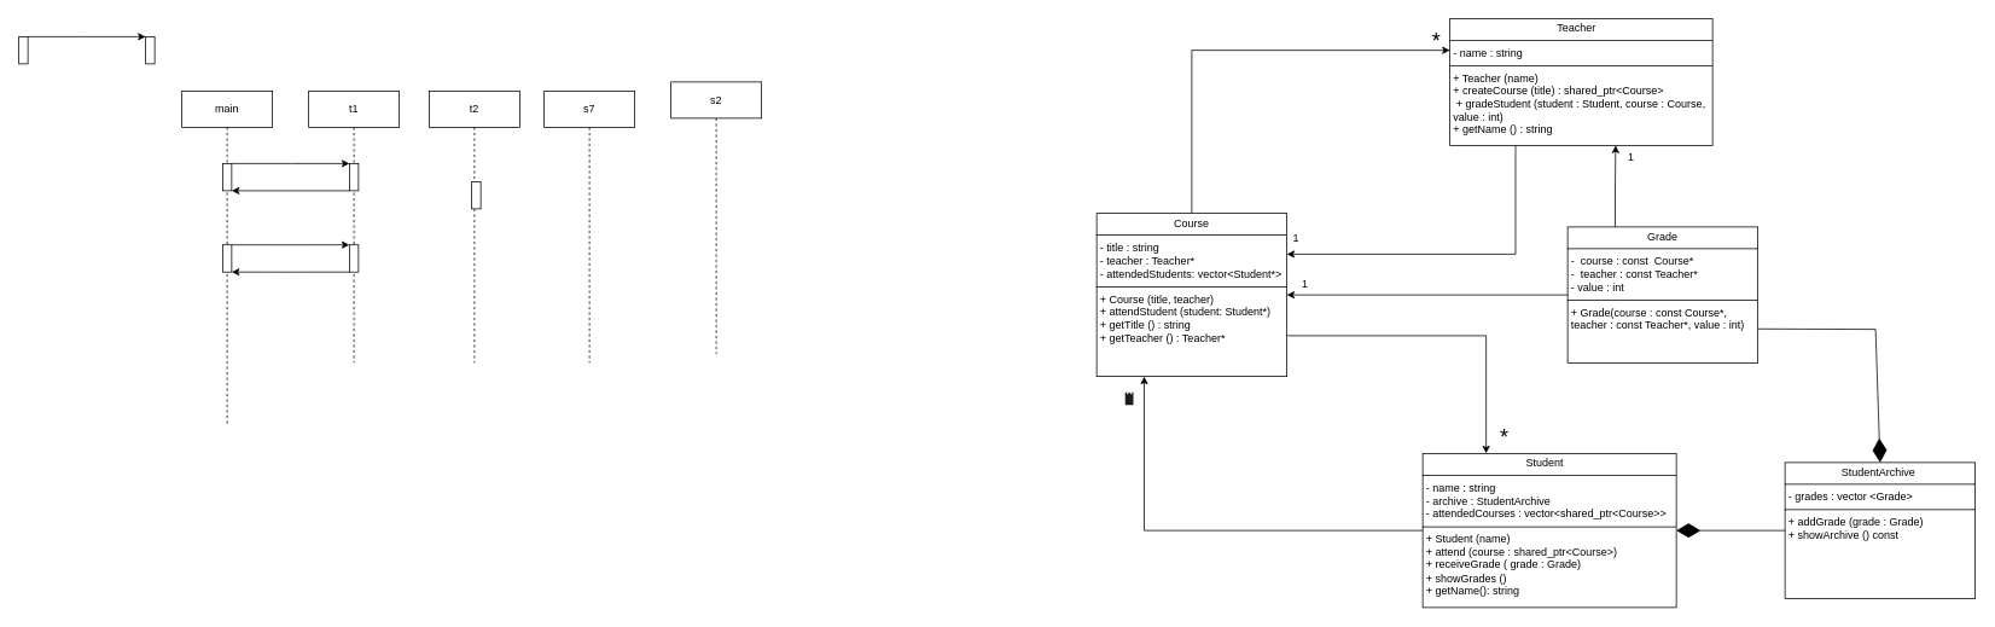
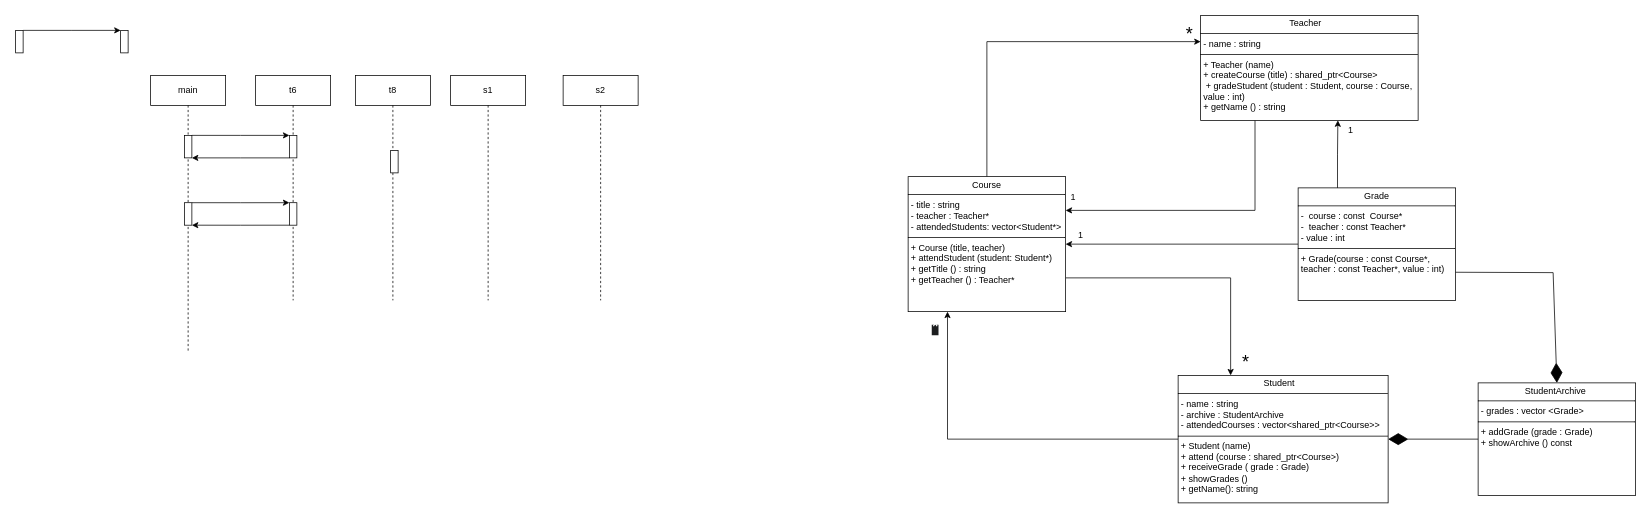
- <mxCell id="16" value="t1" style="shape=umlLifeline;perimeter=lifelinePerimeter;whiteSpace=wrap;html=1;container=1;dropTarget=0;collapsible=0;recursiveResize=0;outlineConnect=0;portConstraint=eastwest;newEdgeStyle={&quot;curved&quot;:0,&quot;rounded&quot;:0};" parent="1" vertex="1"><mxGeometry x="340" y="100" width="100" height="300" as="geometry" /></mxCell>
+ <mxCell id="16" value="t6" style="shape=umlLifeline;perimeter=lifelinePerimeter;whiteSpace=wrap;html=1;container=1;dropTarget=0;collapsible=0;recursiveResize=0;outlineConnect=0;portConstraint=eastwest;newEdgeStyle={&quot;curved&quot;:0,&quot;rounded&quot;:0};" parent="1" vertex="1"><mxGeometry x="340" y="100" width="100" height="300" as="geometry" /></mxCell>
- <mxCell id="17" value="t2" style="shape=umlLifeline;perimeter=lifelinePerimeter;whiteSpace=wrap;html=1;container=1;dropTarget=0;collapsible=0;recursiveResize=0;outlineConnect=0;portConstraint=eastwest;newEdgeStyle={&quot;curved&quot;:0,&quot;rounded&quot;:0};" parent="1" vertex="1"><mxGeometry x="473" y="100" width="100" height="300" as="geometry" /></mxCell>
+ <mxCell id="17" value="t8" style="shape=umlLifeline;perimeter=lifelinePerimeter;whiteSpace=wrap;html=1;container=1;dropTarget=0;collapsible=0;recursiveResize=0;outlineConnect=0;portConstraint=eastwest;newEdgeStyle={&quot;curved&quot;:0,&quot;rounded&quot;:0};" parent="1" vertex="1"><mxGeometry x="473" y="100" width="100" height="300" as="geometry" /></mxCell>
- <mxCell id="18" value="s7" style="shape=umlLifeline;perimeter=lifelinePerimeter;whiteSpace=wrap;html=1;container=1;dropTarget=0;collapsible=0;recursiveResize=0;outlineConnect=0;portConstraint=eastwest;newEdgeStyle={&quot;curved&quot;:0,&quot;rounded&quot;:0};" parent="1" vertex="1"><mxGeometry x="600" y="100" width="100" height="300" as="geometry" /></mxCell>
+ <mxCell id="18" value="s1" style="shape=umlLifeline;perimeter=lifelinePerimeter;whiteSpace=wrap;html=1;container=1;dropTarget=0;collapsible=0;recursiveResize=0;outlineConnect=0;portConstraint=eastwest;newEdgeStyle={&quot;curved&quot;:0,&quot;rounded&quot;:0};" parent="1" vertex="1"><mxGeometry x="600" y="100" width="100" height="300" as="geometry" /></mxCell>
- <mxCell id="19" value="s2" style="shape=umlLifeline;perimeter=lifelinePerimeter;whiteSpace=wrap;html=1;container=1;dropTarget=0;collapsible=0;recursiveResize=0;outlineConnect=0;portConstraint=eastwest;newEdgeStyle={&quot;curved&quot;:0,&quot;rounded&quot;:0};size=40;" parent="1" vertex="1"><mxGeometry x="740" y="90" width="100" height="300" as="geometry" /></mxCell>
+ <mxCell id="19" value="s2" style="shape=umlLifeline;perimeter=lifelinePerimeter;whiteSpace=wrap;html=1;container=1;dropTarget=0;collapsible=0;recursiveResize=0;outlineConnect=0;portConstraint=eastwest;newEdgeStyle={&quot;curved&quot;:0,&quot;rounded&quot;:0};size=40;" parent="1" vertex="1"><mxGeometry x="750" y="100" width="100" height="300" as="geometry" /></mxCell>
